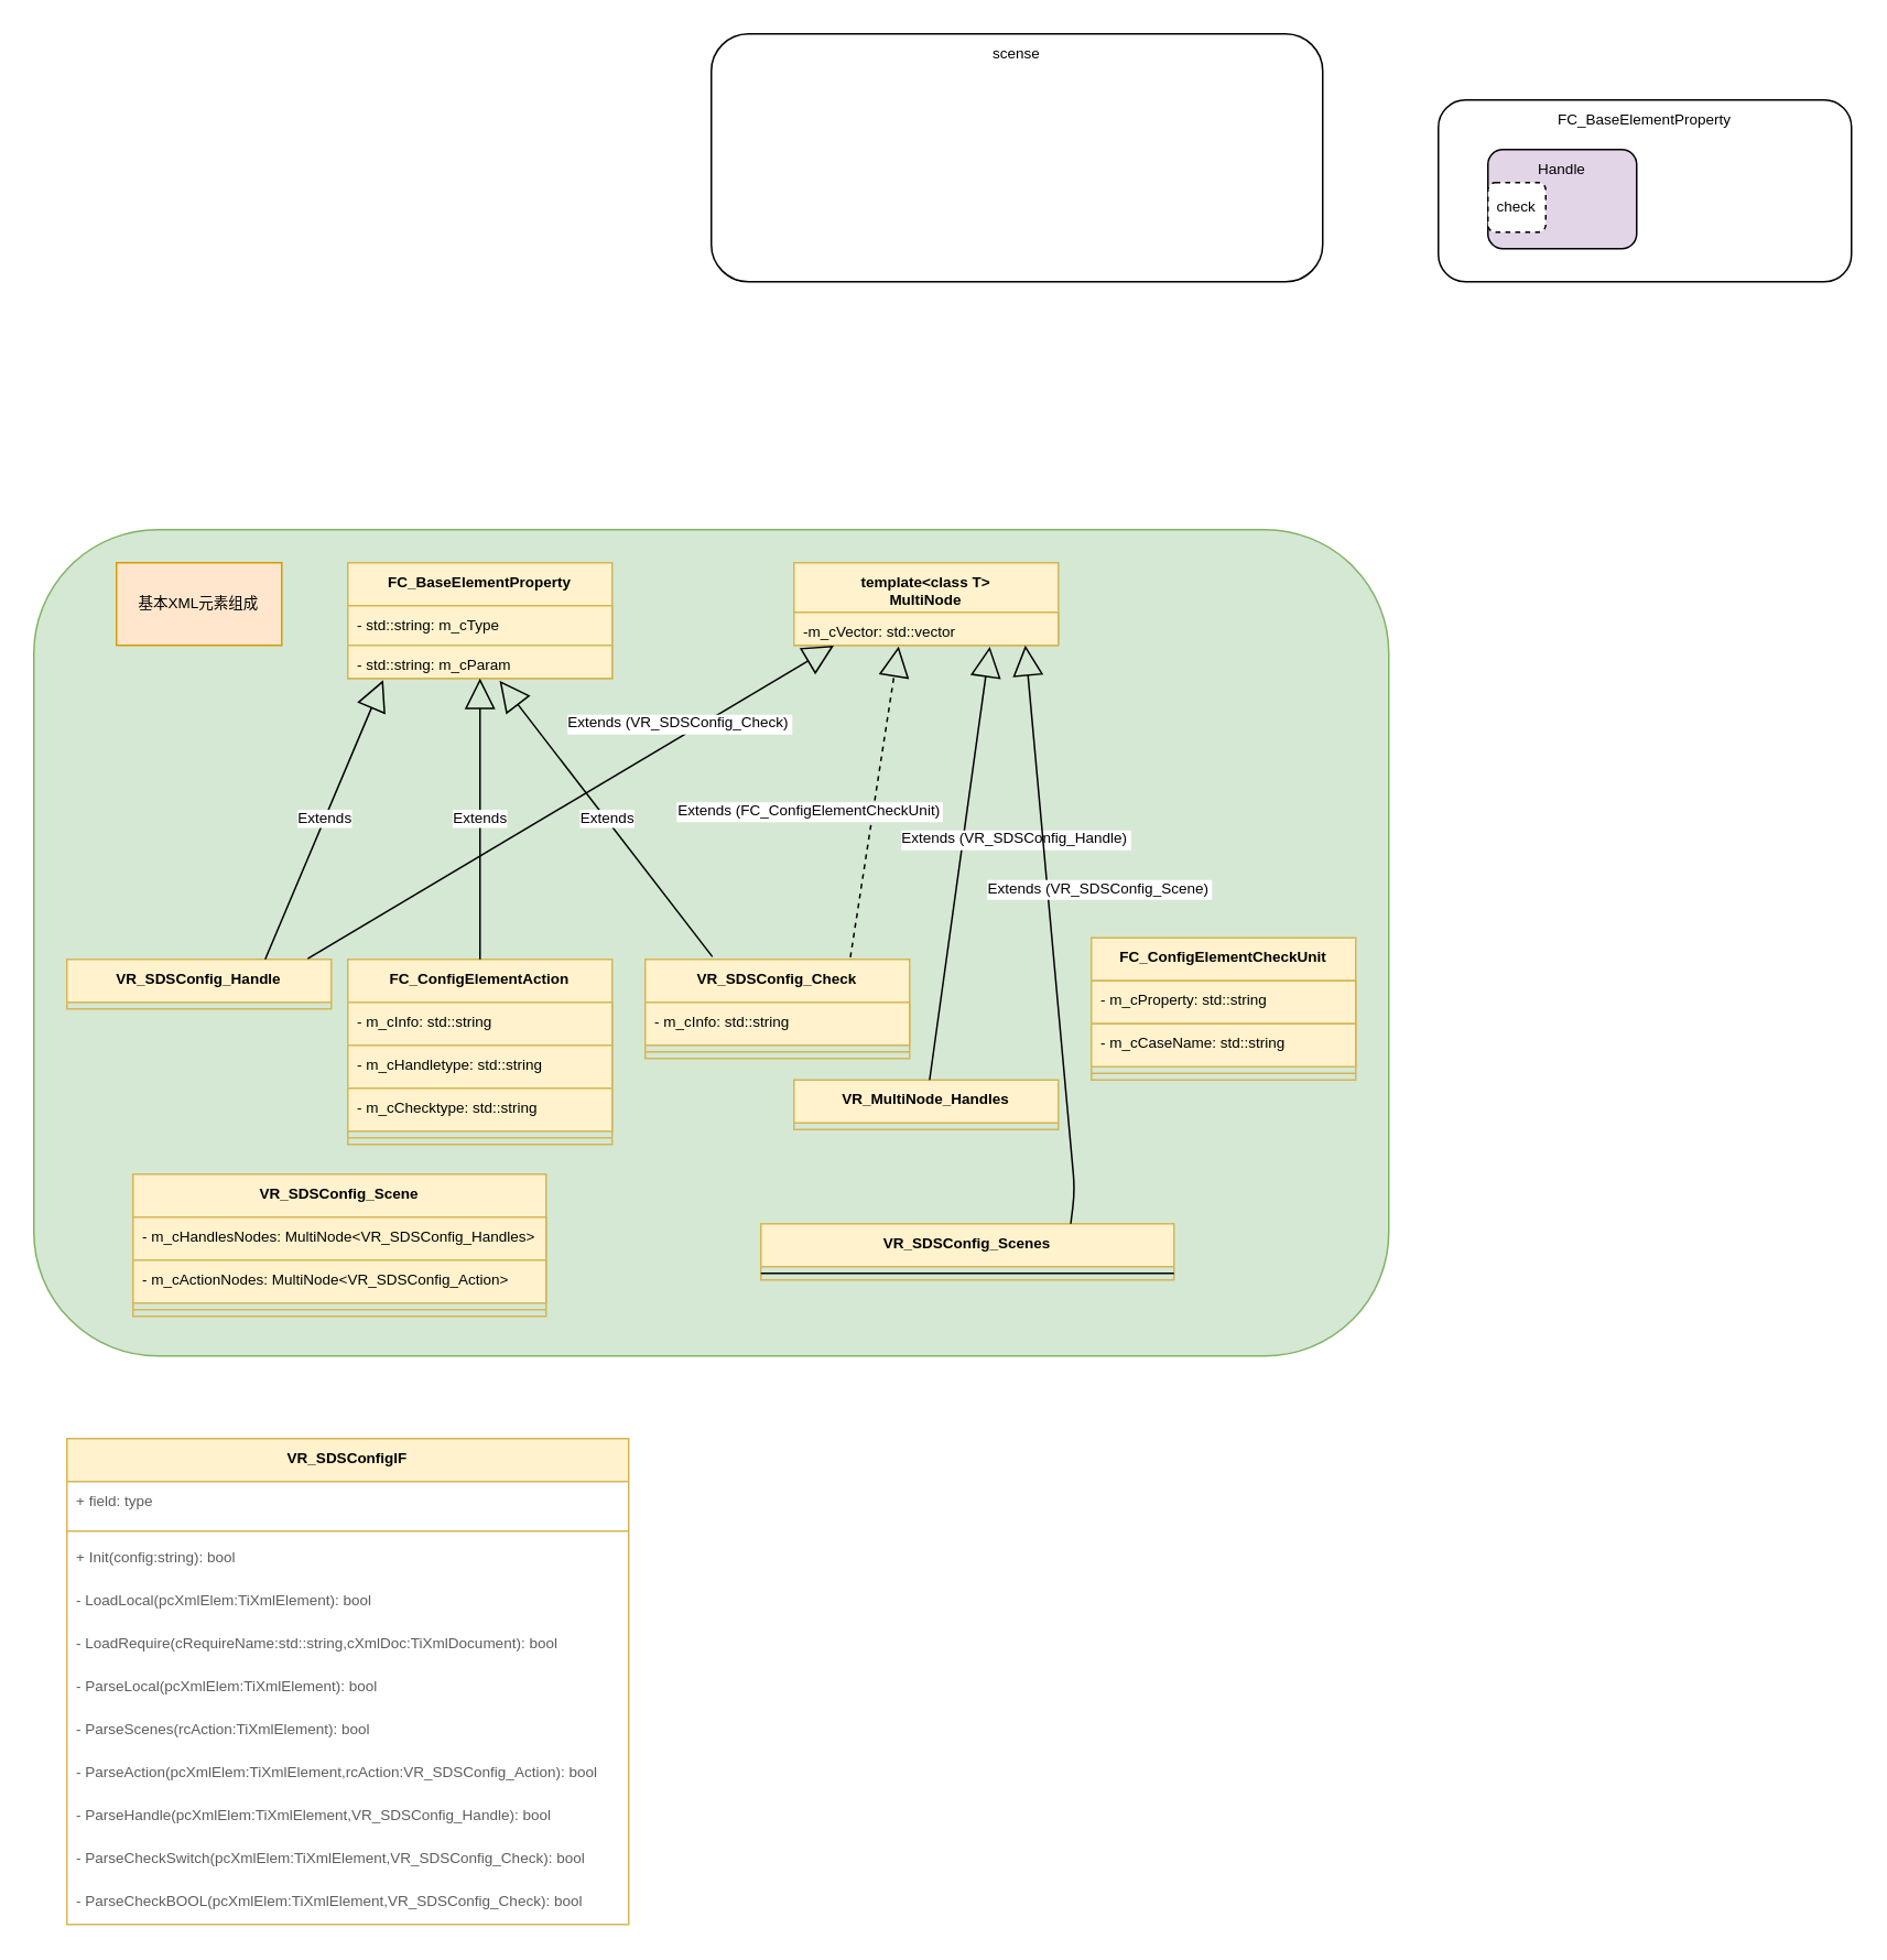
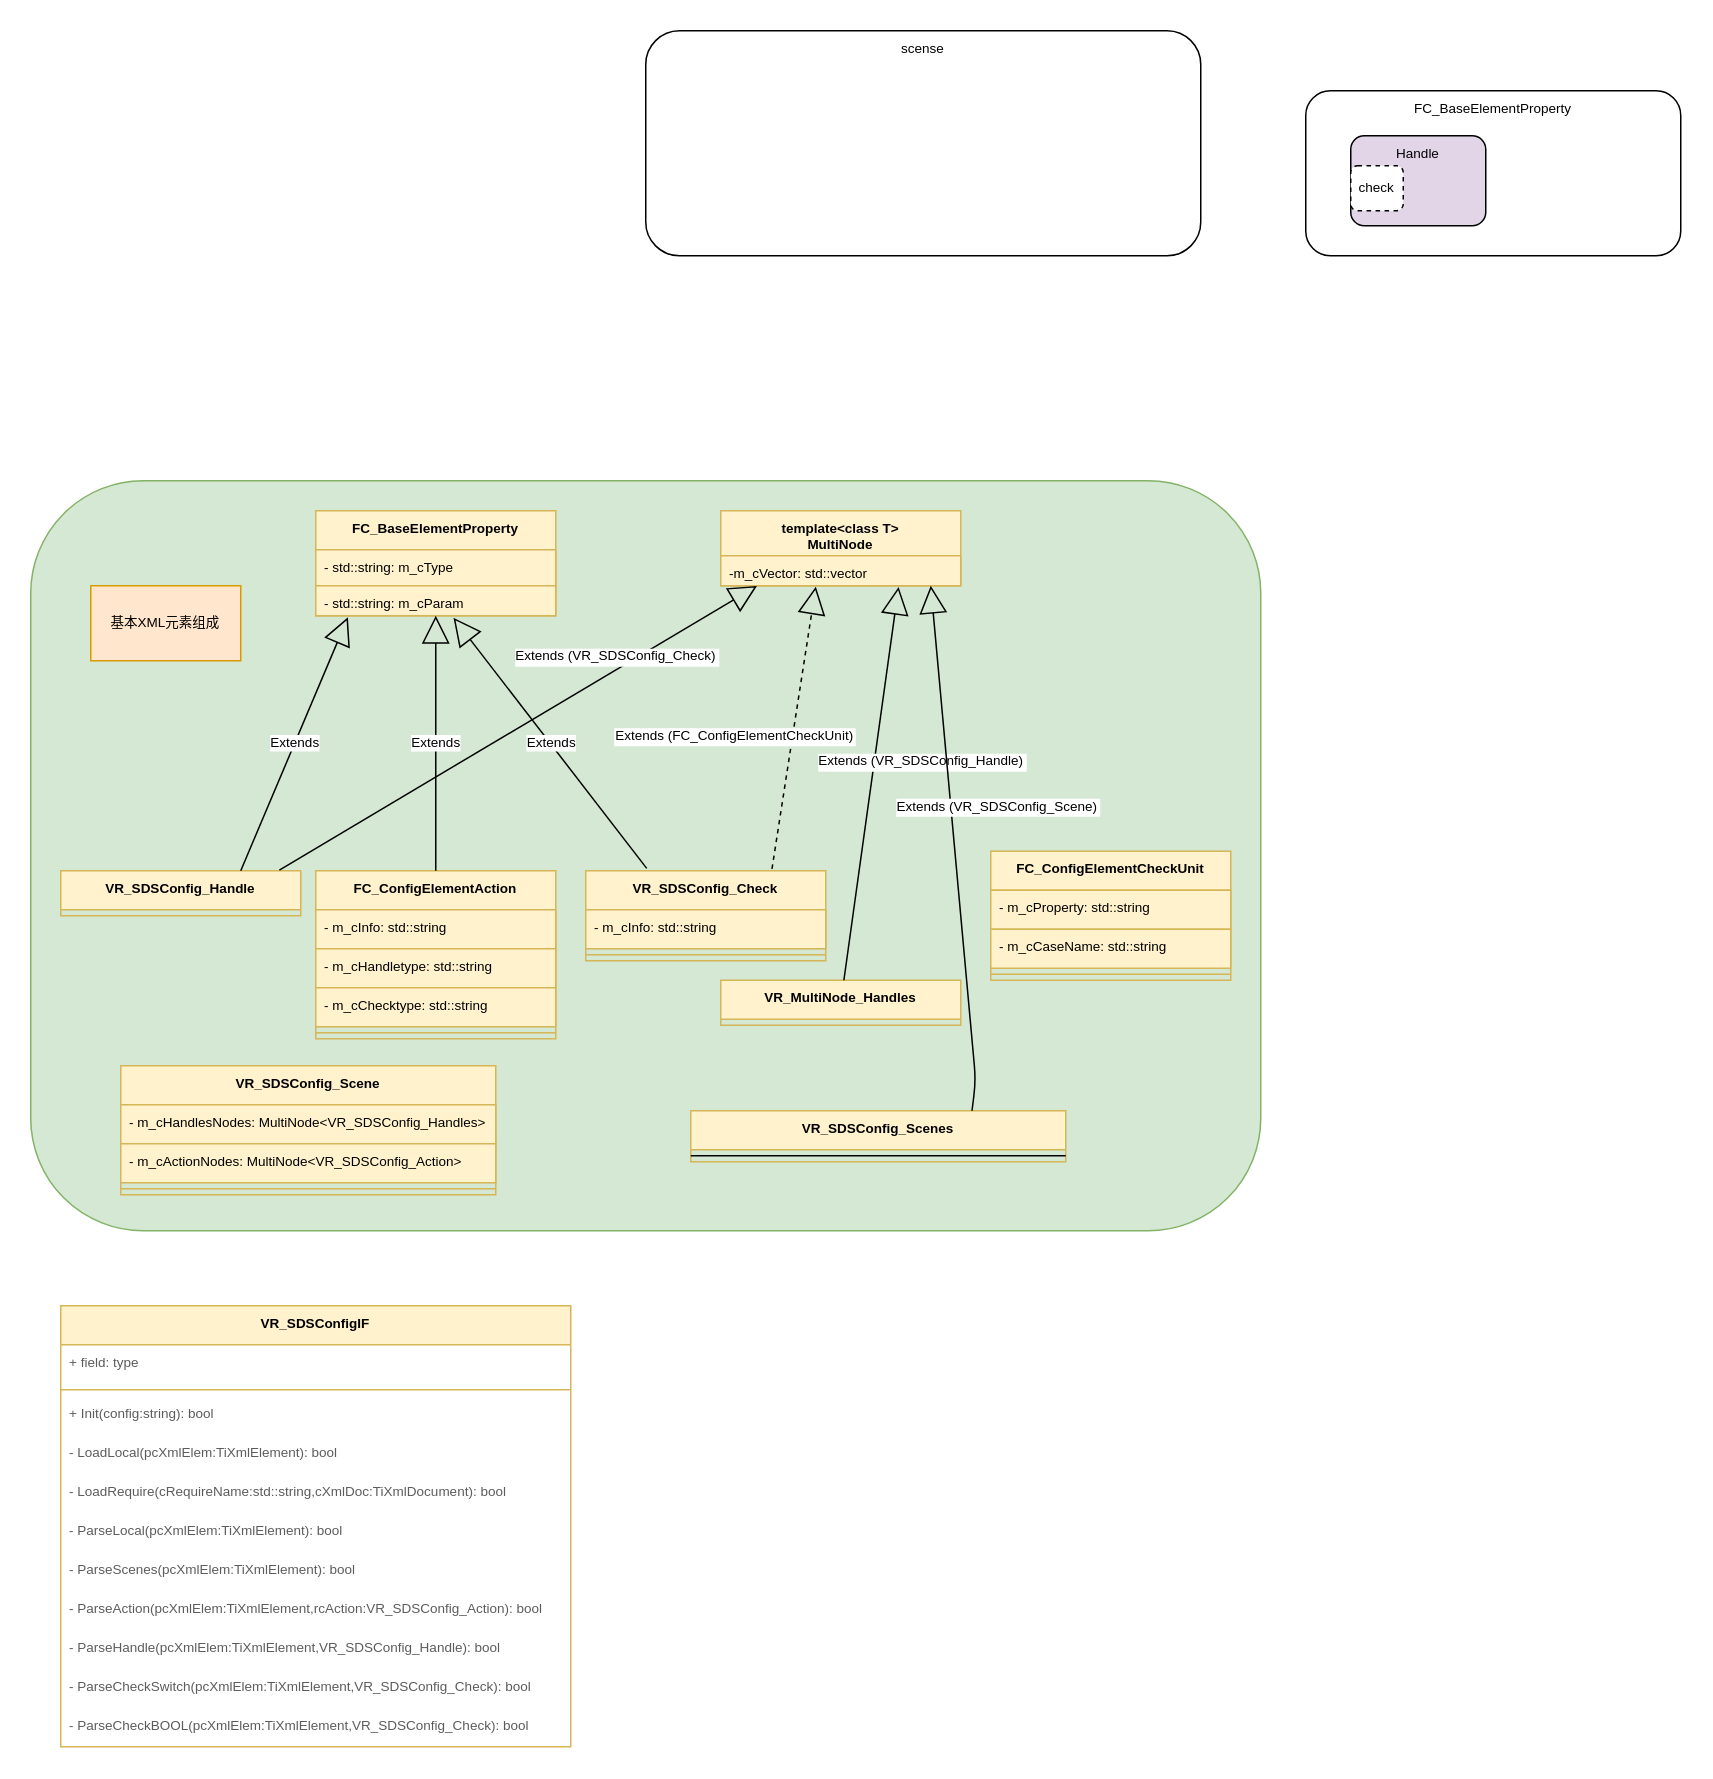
- <mxCell id="39" value="基本XML元素组成" style="text;html=1;strokeColor=#d79b00;fillColor=#ffe6cc;align=center;verticalAlign=middle;whiteSpace=wrap;rounded=0;sketch=0;fontSize=9;" vertex="1" parent="1"><mxGeometry x="70" y="340" width="100" height="50" as="geometry" /></mxCell>
+ <mxCell id="39" value="基本XML元素组成" style="text;html=1;strokeColor=#d79b00;fillColor=#ffe6cc;align=center;verticalAlign=middle;whiteSpace=wrap;rounded=0;sketch=0;fontSize=9;" vertex="1" parent="1"><mxGeometry x="60" y="390" width="100" height="50" as="geometry" /></mxCell>
- <mxCell id="47" value="- ParseScenes(rcAction:TiXmlElement): bool" style="text;strokeColor=none;fillColor=none;align=left;verticalAlign=top;spacingLeft=4;spacingRight=4;overflow=hidden;rotatable=0;points=[[0,0.5],[1,0.5]];portConstraint=eastwest;rounded=0;sketch=0;fontSize=9;fontColor=#5C5C5C;" vertex="1" parent="40"><mxGeometry y="164" width="340" height="26" as="geometry" /></mxCell>
+ <mxCell id="47" value="- ParseScenes(pcXmlElem:TiXmlElement): bool" style="text;strokeColor=none;fillColor=none;align=left;verticalAlign=top;spacingLeft=4;spacingRight=4;overflow=hidden;rotatable=0;points=[[0,0.5],[1,0.5]];portConstraint=eastwest;rounded=0;sketch=0;fontSize=9;fontColor=#5C5C5C;" vertex="1" parent="40"><mxGeometry y="164" width="340" height="26" as="geometry" /></mxCell>
